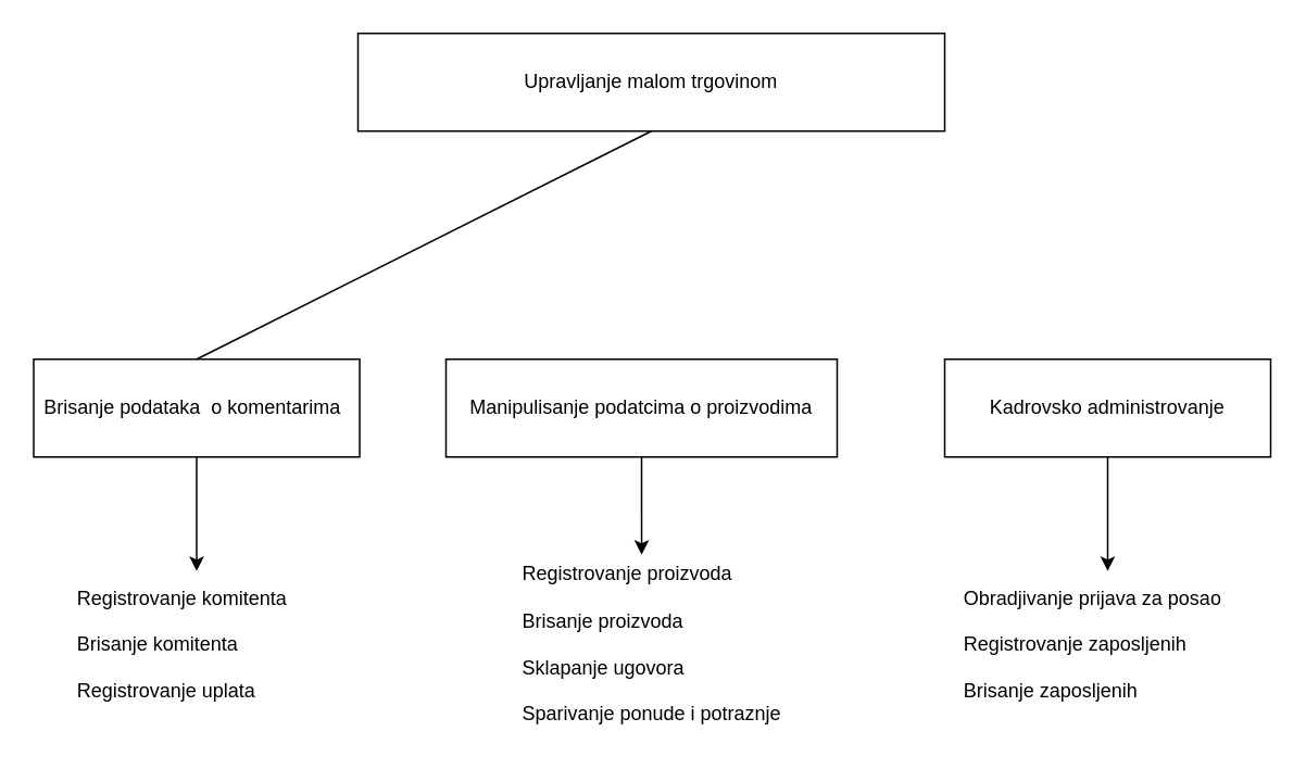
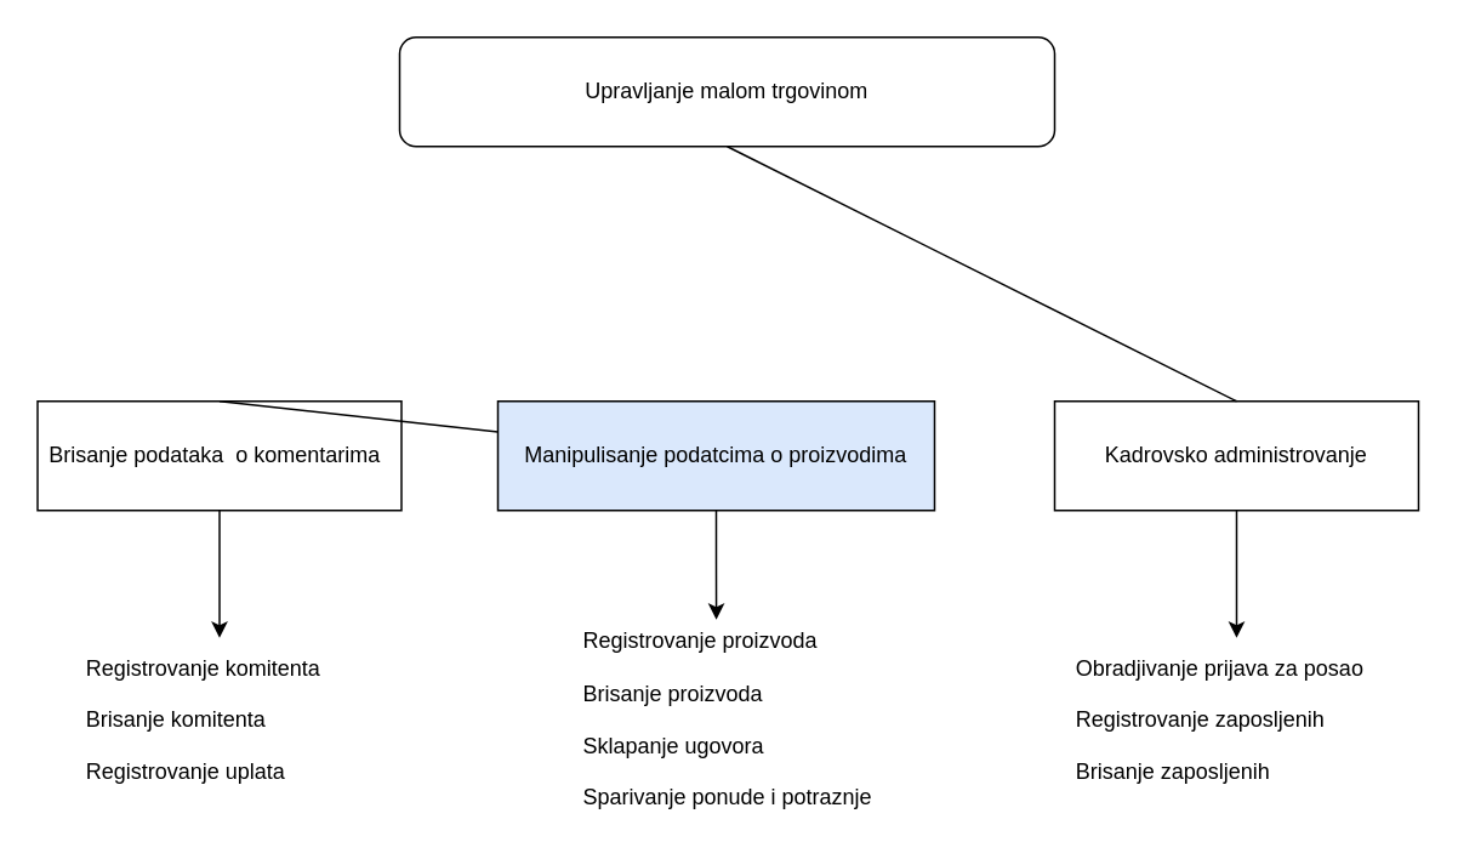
- <mxCell id="2" value="Upravljanje malom trgovinom" style="rounded=0;whiteSpace=wrap;html=1;" vertex="1" parent="1"><mxGeometry x="219" y="20" width="360" height="60" as="geometry" /></mxCell>
+ <mxCell id="2" value="Upravljanje malom trgovinom" style="whiteSpace=wrap;html=1;rounded=1;" vertex="1" parent="1"><mxGeometry x="219" y="20" width="360" height="60" as="geometry" /></mxCell>
- <mxCell id="9" value="" style="endArrow=none;html=1;rounded=0;entryX=0.5;entryY=1;entryDx=0;entryDy=0;exitX=0.5;exitY=0;exitDx=0;exitDy=0;" edge="1" parent="1" source="8" target="2"><mxGeometry width="50" height="50" relative="1" as="geometry"><mxPoint x="369" y="390" as="sourcePoint" /><mxPoint x="419" y="340" as="targetPoint" /></mxGeometry></mxCell>
+ <mxCell id="9" value="" style="endArrow=none;html=1;rounded=0;exitX=0.5;exitY=0;exitDx=0;exitDy=0;" edge="1" parent="1" source="8" target="6"><mxGeometry width="50" height="50" relative="1" as="geometry"><mxPoint x="369" y="390" as="sourcePoint" /><mxPoint x="419" y="340" as="targetPoint" /></mxGeometry></mxCell>
+ <mxCell id="10" value="" style="endArrow=none;html=1;rounded=0;entryX=0.5;entryY=1;entryDx=0;entryDy=0;exitX=0.5;exitY=0;exitDx=0;exitDy=0;" edge="1" parent="1" source="4" target="2"><mxGeometry width="50" height="50" relative="1" as="geometry"><mxPoint x="369" y="390" as="sourcePoint" /><mxPoint x="419" y="340" as="targetPoint" /></mxGeometry></mxCell>
- <mxCell id="6" value="Manipulisanje podatcima o proizvodima" style="rounded=0;whiteSpace=wrap;html=1;" vertex="1" parent="1"><mxGeometry x="273" y="220" width="240" height="60" as="geometry" /></mxCell>
+ <mxCell id="6" value="Manipulisanje podatcima o proizvodima" style="rounded=0;whiteSpace=wrap;html=1;fillColor=#dae8fc;" vertex="1" parent="1"><mxGeometry x="273" y="220" width="240" height="60" as="geometry" /></mxCell>
